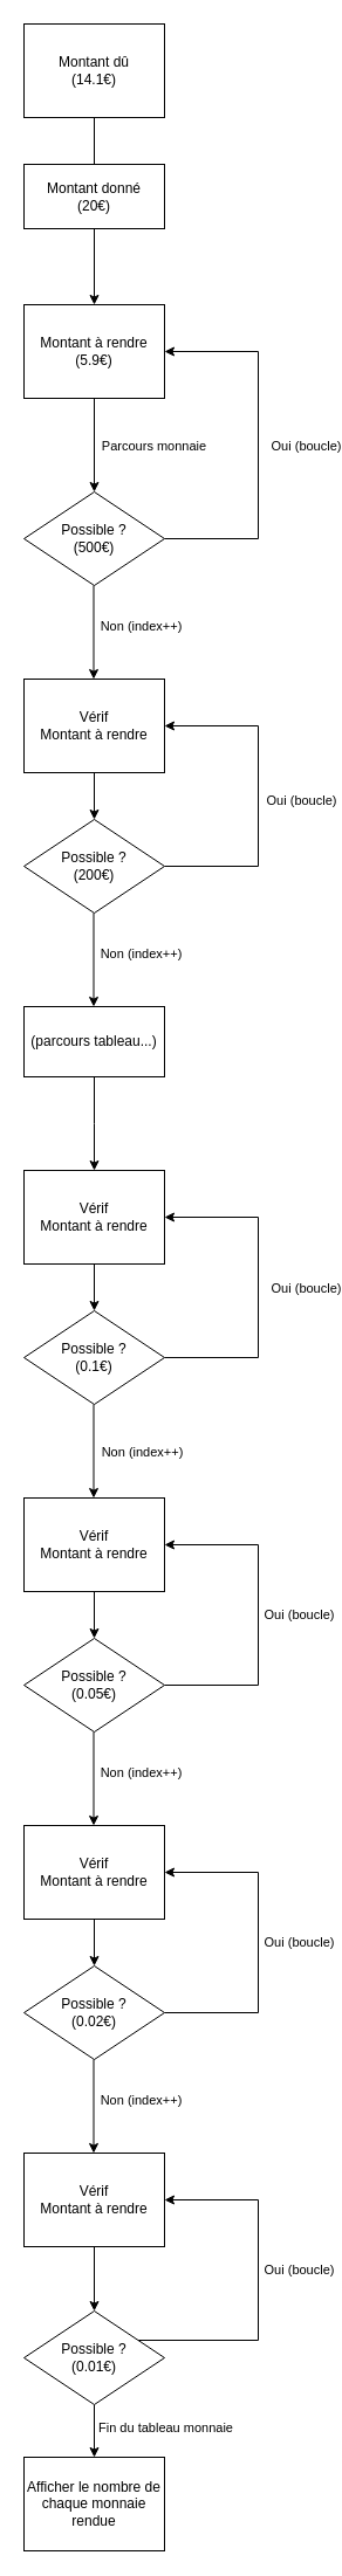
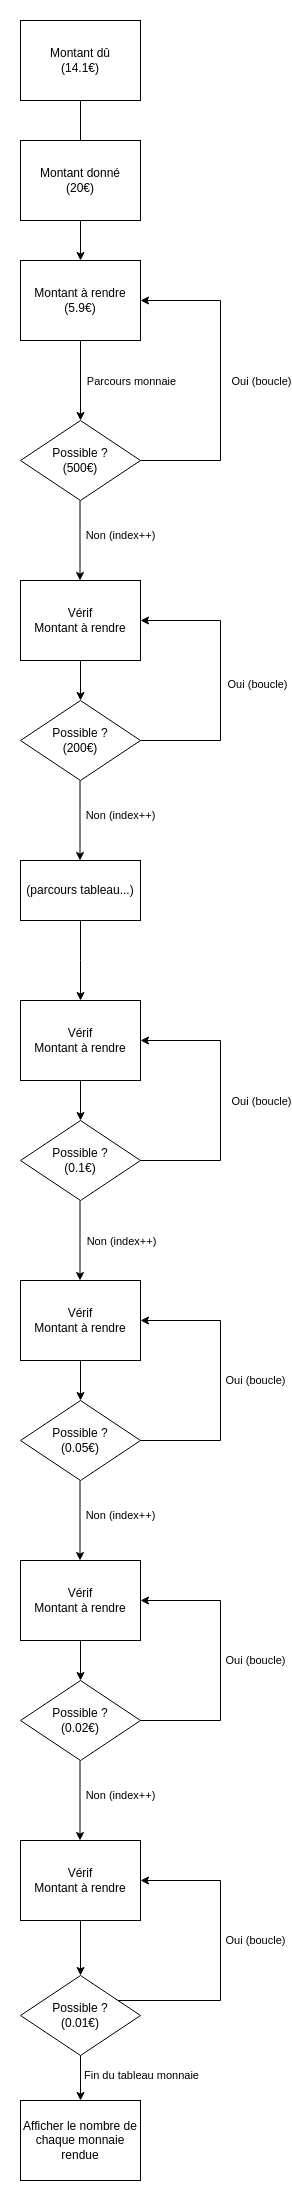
- <mxCell id="5" value="Montant donné&lt;br&gt;(20€)" style="rounded=0;whiteSpace=wrap;html=1;" vertex="1" parent="1"><mxGeometry x="20" y="140" width="120" height="55" as="geometry" /></mxCell>
+ <mxCell id="5" value="Montant donné&lt;br&gt;(20€)" style="rounded=0;whiteSpace=wrap;html=1;" vertex="1" parent="1"><mxGeometry x="20" y="140" width="120" height="80" as="geometry" /></mxCell>
